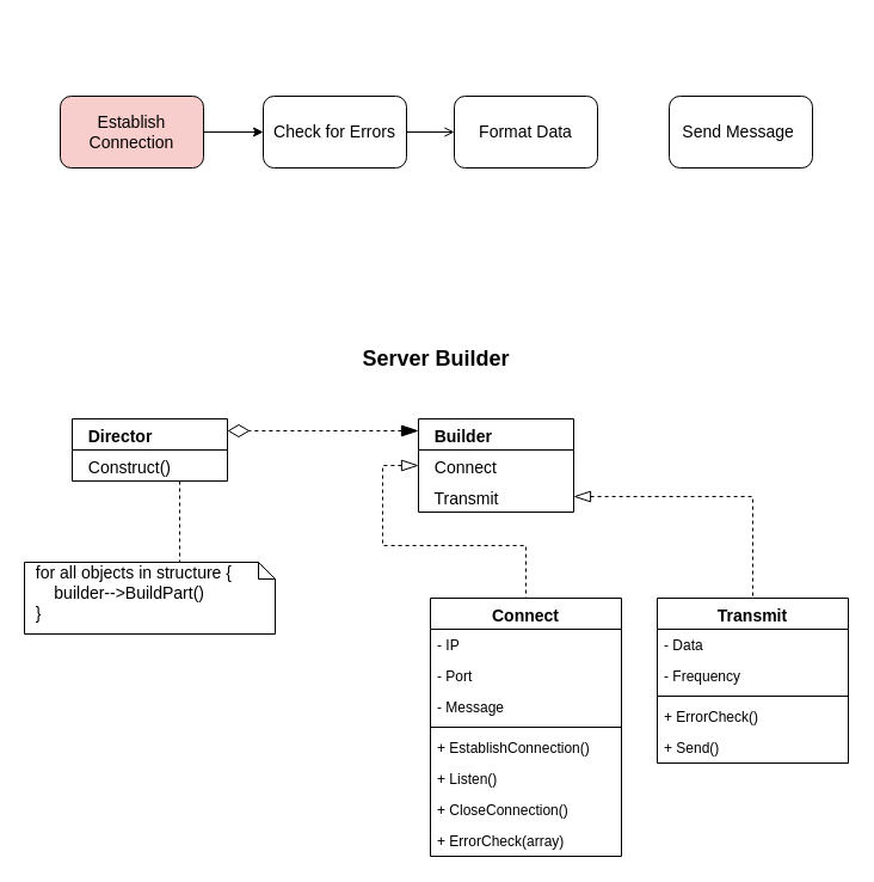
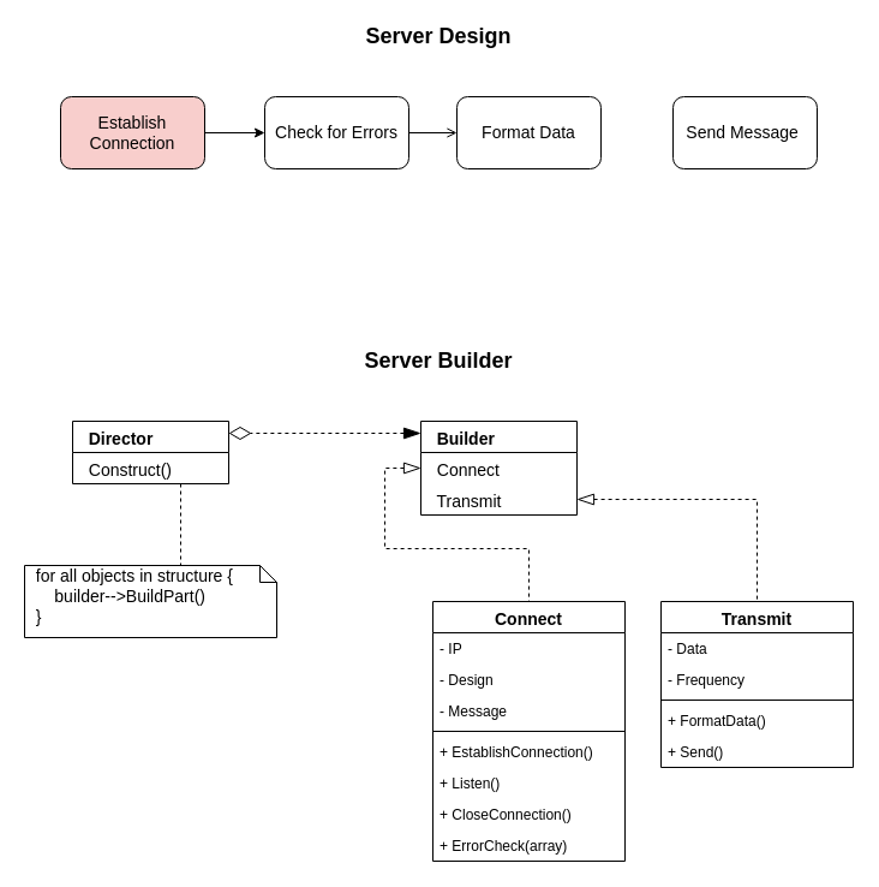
+ <mxCell id="8" value="&lt;font style=&quot;font-size: 18px;&quot;&gt;&lt;b style=&quot;font-size: 18px;&quot;&gt;Server Design&lt;/b&gt;&lt;/font&gt;" style="text;html=1;strokeColor=none;fillColor=none;align=center;verticalAlign=middle;whiteSpace=wrap;rounded=0;fontSize=18;" vertex="1" parent="1"><mxGeometry x="285" y="20" width="160" height="20" as="geometry" /></mxCell>
- <mxCell id="22" value="- Port" style="text;strokeColor=none;fillColor=none;align=left;verticalAlign=top;spacingLeft=4;spacingRight=4;overflow=hidden;rotatable=0;points=[[0,0.5],[1,0.5]];portConstraint=eastwest;" vertex="1" parent="20"><mxGeometry y="52" width="160" height="26" as="geometry" /></mxCell>
+ <mxCell id="22" value="- Design" style="text;strokeColor=none;fillColor=none;align=left;verticalAlign=top;spacingLeft=4;spacingRight=4;overflow=hidden;rotatable=0;points=[[0,0.5],[1,0.5]];portConstraint=eastwest;" vertex="1" parent="20"><mxGeometry y="52" width="160" height="26" as="geometry" /></mxCell>
- <mxCell id="33" value="+ ErrorCheck()" style="text;strokeColor=none;fillColor=none;align=left;verticalAlign=top;spacingLeft=4;spacingRight=4;overflow=hidden;rotatable=0;points=[[0,0.5],[1,0.5]];portConstraint=eastwest;" vertex="1" parent="29"><mxGeometry y="86" width="160" height="26" as="geometry" /></mxCell>
+ <mxCell id="33" value="+ FormatData()" style="text;strokeColor=none;fillColor=none;align=left;verticalAlign=top;spacingLeft=4;spacingRight=4;overflow=hidden;rotatable=0;points=[[0,0.5],[1,0.5]];portConstraint=eastwest;" vertex="1" parent="29"><mxGeometry y="86" width="160" height="26" as="geometry" /></mxCell>
